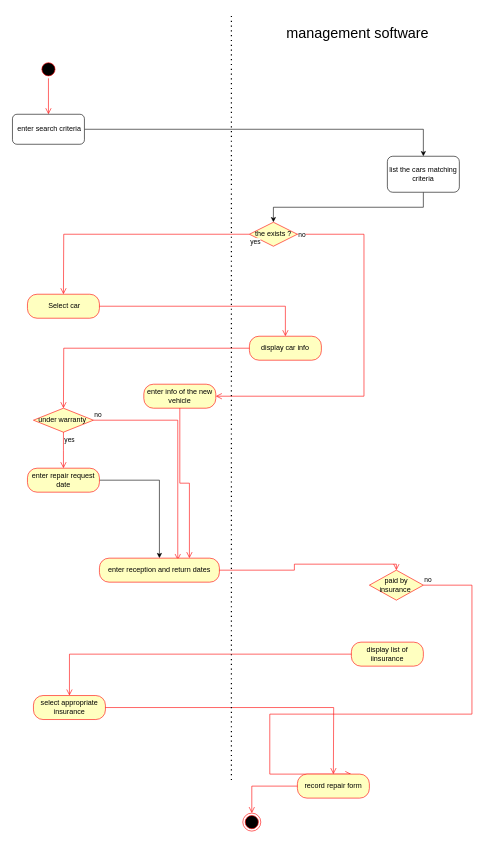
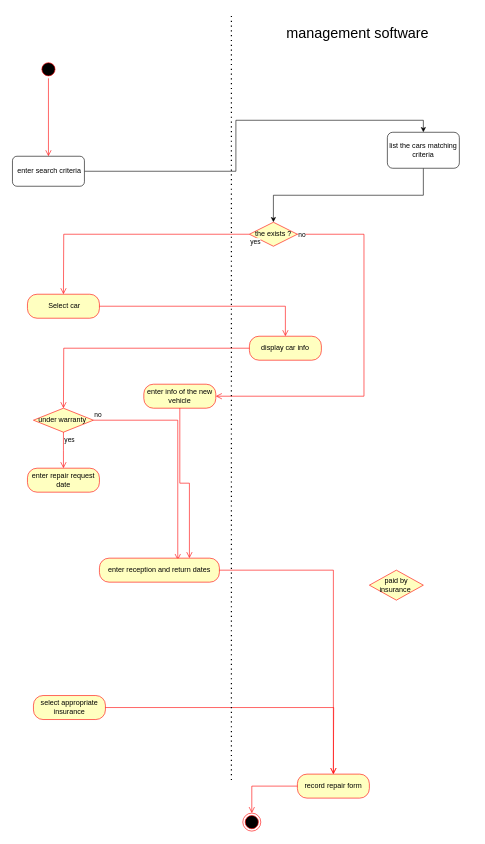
- <mxCell id="5" value="&amp;nbsp;enter search criteria" style="rounded=1;whiteSpace=wrap;html=1;" vertex="1" parent="1"><mxGeometry x="20" y="190" width="120" height="50" as="geometry" /></mxCell>
+ <mxCell id="5" value="&amp;nbsp;enter search criteria" style="rounded=1;whiteSpace=wrap;html=1;" vertex="1" parent="1"><mxGeometry x="20" y="260" width="120" height="50" as="geometry" /></mxCell>
- <mxCell id="7" value="list the cars matching criteria" style="rounded=1;whiteSpace=wrap;html=1;" vertex="1" parent="1"><mxGeometry x="645" y="260" width="120" height="60" as="geometry" /></mxCell>
+ <mxCell id="7" value="list the cars matching criteria" style="rounded=1;whiteSpace=wrap;html=1;" vertex="1" parent="1"><mxGeometry x="645" y="220" width="120" height="60" as="geometry" /></mxCell>
- <mxCell id="20" style="edgeStyle=orthogonalEdgeStyle;rounded=0;orthogonalLoop=1;jettySize=auto;html=1;exitX=1;exitY=0.5;exitDx=0;exitDy=0;entryX=0.5;entryY=0;entryDx=0;entryDy=0;" edge="1" parent="1" source="21" target="22"><mxGeometry relative="1" as="geometry" /></mxCell>
- <mxCell id="23" value="" style="edgeStyle=orthogonalEdgeStyle;html=1;verticalAlign=bottom;endArrow=open;endSize=8;strokeColor=#ff0000;rounded=0;entryX=0.5;entryY=0;entryDx=0;entryDy=0;" edge="1" source="22" parent="1" target="24"><mxGeometry relative="1" as="geometry"><mxPoint x="345" y="960" as="targetPoint" /></mxGeometry></mxCell>
+ <mxCell id="23" value="" style="edgeStyle=orthogonalEdgeStyle;html=1;verticalAlign=bottom;endArrow=open;endSize=8;strokeColor=#ff0000;rounded=0;" edge="1" source="22" parent="1" target="30"><mxGeometry relative="1" as="geometry"><mxPoint x="345" y="960" as="targetPoint" /></mxGeometry></mxCell>
- <mxCell id="27" value="" style="edgeStyle=orthogonalEdgeStyle;html=1;verticalAlign=bottom;endArrow=open;endSize=8;strokeColor=#ff0000;rounded=0;entryX=0.5;entryY=0;entryDx=0;entryDy=0;" edge="1" source="26" parent="1" target="28"><mxGeometry relative="1" as="geometry"><mxPoint x="335" y="1159" as="targetPoint" /></mxGeometry></mxCell>
- <mxCell id="26" value="display list of iinsurance" style="rounded=1;whiteSpace=wrap;html=1;arcSize=40;fontColor=#000000;fillColor=#ffffc0;strokeColor=#ff0000;" vertex="1" parent="1"><mxGeometry x="585" y="1070" width="120" height="40" as="geometry" /></mxCell>
- <mxCell id="25" value="no" style="edgeStyle=orthogonalEdgeStyle;html=1;align=left;verticalAlign=bottom;endArrow=open;endSize=8;strokeColor=#ff0000;rounded=0;entryX=0.75;entryY=0;entryDx=0;entryDy=0;" edge="1" source="24" parent="1" target="30"><mxGeometry x="-1" relative="1" as="geometry"><mxPoint x="785" y="1190" as="targetPoint" /><Array as="points"><mxPoint x="786" y="975" /><mxPoint x="786" y="1190" /><mxPoint x="449" y="1190" /></Array></mxGeometry></mxCell>
